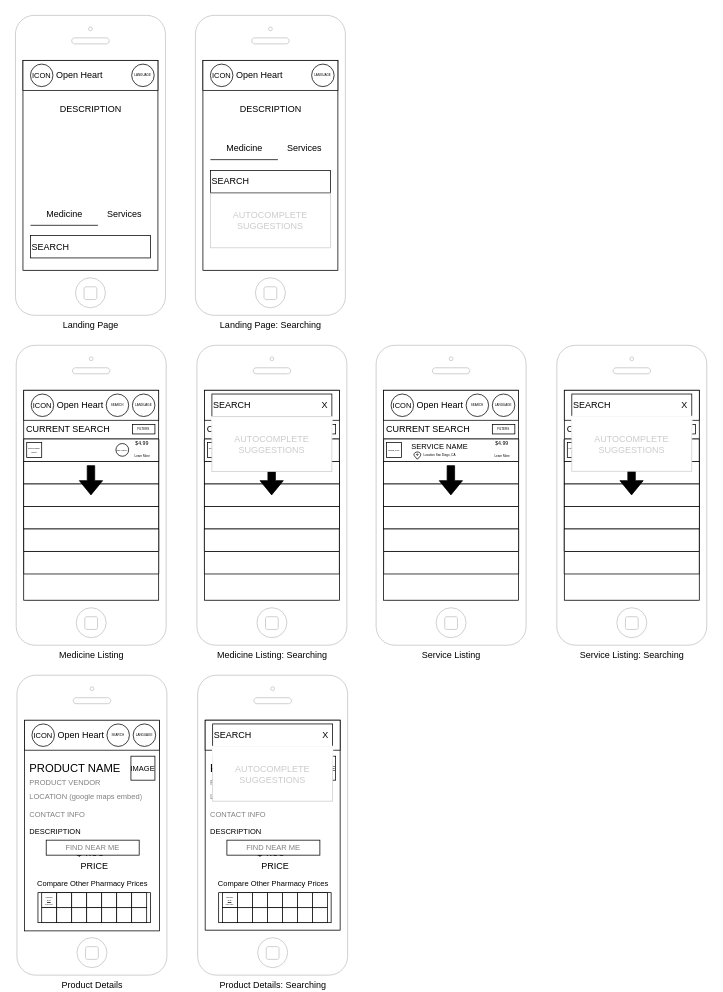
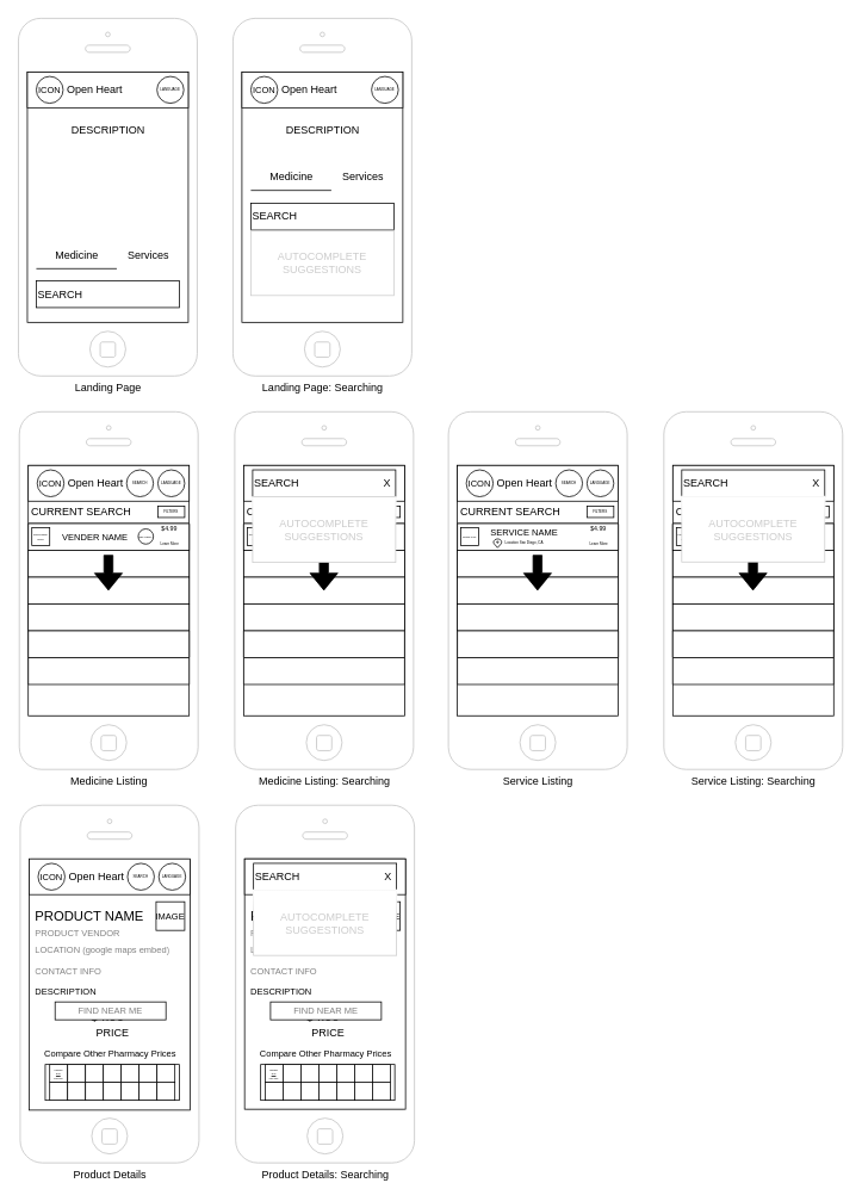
+ <mxCell id="69" value="&lt;div align=&quot;center&quot;&gt;&lt;font style=&quot;font-size: 10px;&quot;&gt;VENDER NAME&lt;/font&gt;&lt;br&gt;&lt;/div&gt;" style="text;whiteSpace=wrap;html=1;fontSize=4;fontFamily=Helvetica;fontColor=#000000;align=center;verticalAlign=middle;" parent="59" vertex="1"><mxGeometry x="30" y="4.5" width="90" height="20" as="geometry" /></mxCell>
